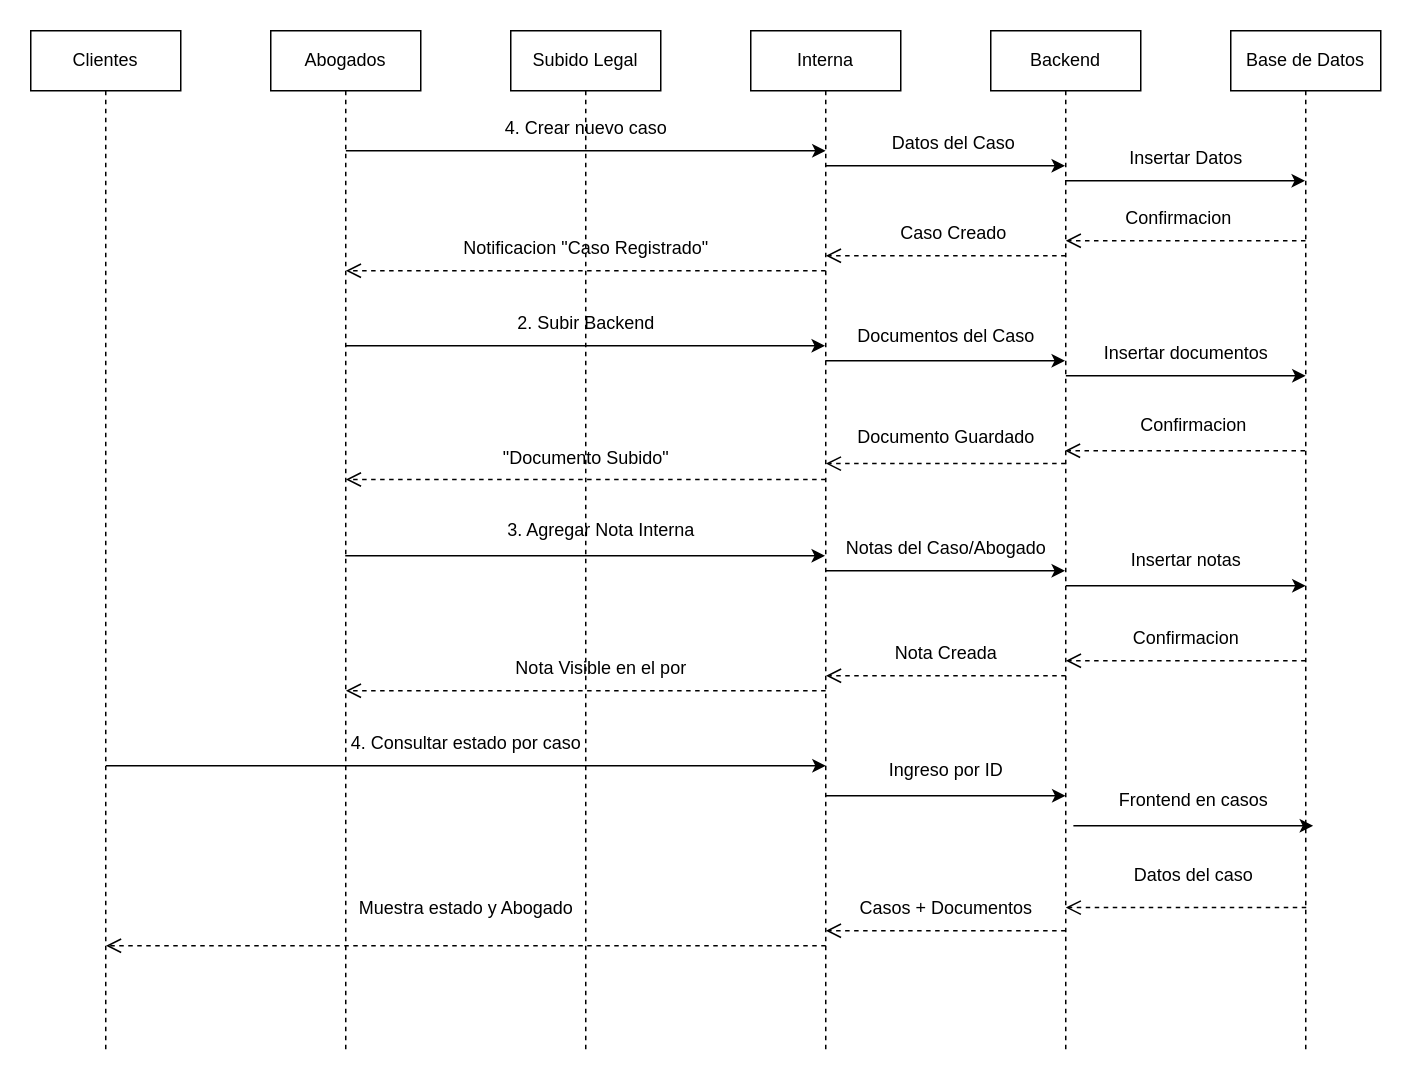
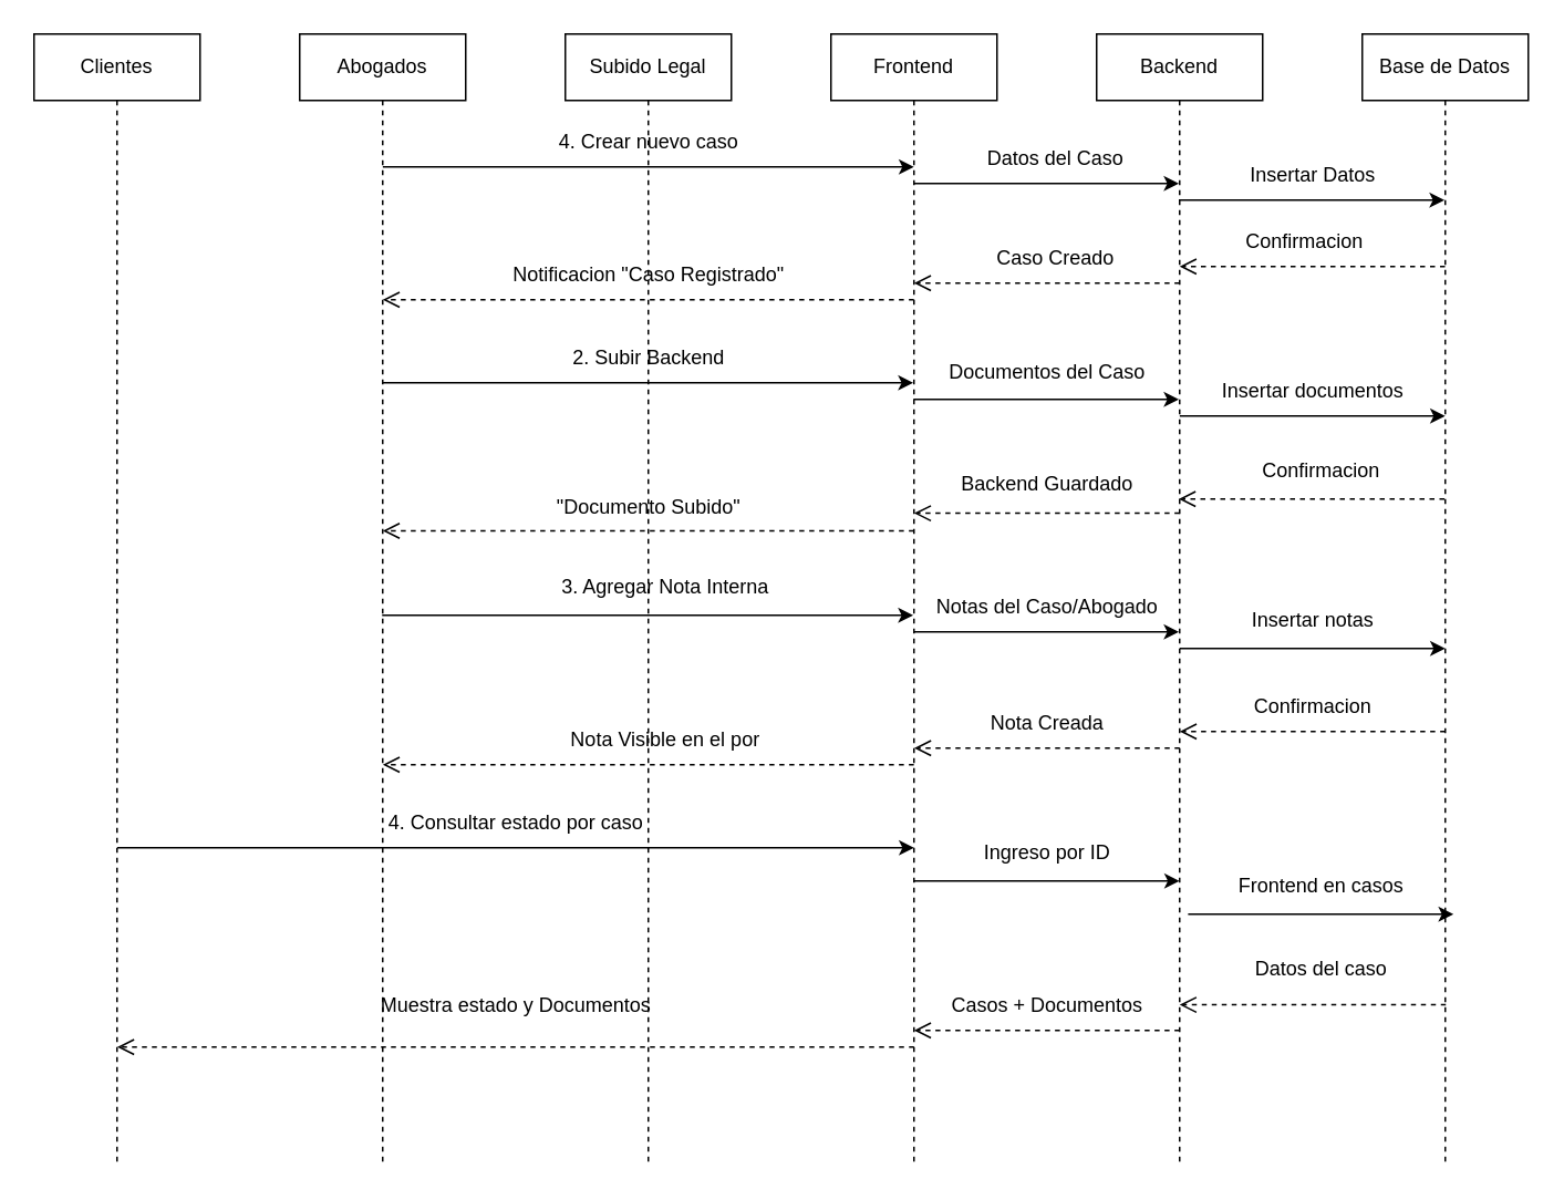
- <mxCell id="5" value="Interna" style="shape=umlLifeline;perimeter=lifelinePerimeter;whiteSpace=wrap;html=1;container=1;dropTarget=0;collapsible=0;recursiveResize=0;outlineConnect=0;portConstraint=eastwest;newEdgeStyle={&quot;curved&quot;:0,&quot;rounded&quot;:0};" vertex="1" parent="1"><mxGeometry x="500" y="20" width="100" height="680" as="geometry" /></mxCell>
+ <mxCell id="5" value="Frontend" style="shape=umlLifeline;perimeter=lifelinePerimeter;whiteSpace=wrap;html=1;container=1;dropTarget=0;collapsible=0;recursiveResize=0;outlineConnect=0;portConstraint=eastwest;newEdgeStyle={&quot;curved&quot;:0,&quot;rounded&quot;:0};" vertex="1" parent="1"><mxGeometry x="500" y="20" width="100" height="680" as="geometry" /></mxCell>
- <mxCell id="27" value="Documento Guardado" style="text;html=1;align=center;verticalAlign=middle;resizable=0;points=[];autosize=1;strokeColor=none;fillColor=none;" vertex="1" parent="1"><mxGeometry x="560" y="276" width="140" height="30" as="geometry" /></mxCell>
+ <mxCell id="27" value="Backend Guardado" style="text;html=1;align=center;verticalAlign=middle;resizable=0;points=[];autosize=1;strokeColor=none;fillColor=none;" vertex="1" parent="1"><mxGeometry x="560" y="276" width="140" height="30" as="geometry" /></mxCell>
- <mxCell id="43" value="Muestra estado y Abogado" style="text;html=1;align=center;verticalAlign=middle;resizable=0;points=[];autosize=1;strokeColor=none;fillColor=none;" vertex="1" parent="1"><mxGeometry x="215" y="590" width="190" height="30" as="geometry" /></mxCell>
+ <mxCell id="43" value="Muestra estado y Documentos" style="text;html=1;align=center;verticalAlign=middle;resizable=0;points=[];autosize=1;strokeColor=none;fillColor=none;" vertex="1" parent="1"><mxGeometry x="215" y="590" width="190" height="30" as="geometry" /></mxCell>
